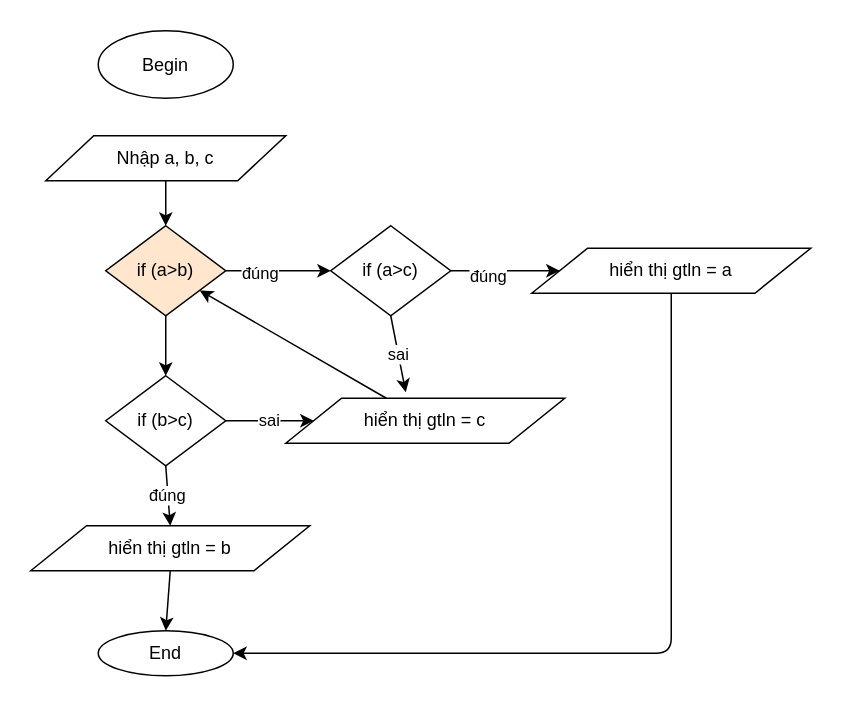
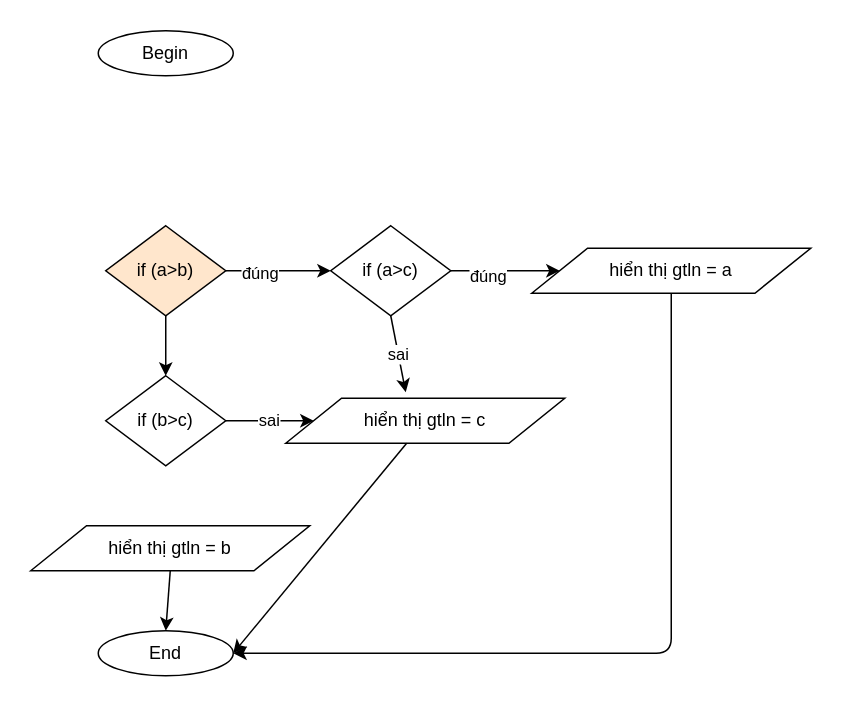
- <mxCell id="2" value="Begin" style="ellipse;whiteSpace=wrap;html=1;" parent="1" vertex="1"><mxGeometry x="65" y="20" width="90" height="45" as="geometry" /></mxCell>
+ <mxCell id="2" value="Begin" style="ellipse;whiteSpace=wrap;html=1;" parent="1" vertex="1"><mxGeometry x="65" y="20" width="90" height="30" as="geometry" /></mxCell>
- <mxCell id="3" value="Nhập a, b, c" style="shape=parallelogram;perimeter=parallelogramPerimeter;whiteSpace=wrap;html=1;" parent="1" vertex="1"><mxGeometry x="30" y="90" width="160" height="30" as="geometry" /></mxCell>
- <mxCell id="11" value="" style="endArrow=classic;html=1;exitX=0.5;exitY=1;exitDx=0;exitDy=0;entryX=0.5;entryY=0;entryDx=0;entryDy=0;" parent="1" source="3" target="4" edge="1"><mxGeometry width="50" height="50" relative="1" as="geometry"><mxPoint x="150" y="165" as="sourcePoint" /><mxPoint x="200" y="115" as="targetPoint" /></mxGeometry></mxCell>
- <mxCell id="22" value="" style="endArrow=classic;html=1;" parent="1" source="8" target="4" edge="1"><mxGeometry width="50" height="50" relative="1" as="geometry"><mxPoint x="330" y="280" as="sourcePoint" /><mxPoint x="380" y="230" as="targetPoint" /></mxGeometry></mxCell>
+ <mxCell id="22" value="" style="endArrow=classic;html=1;entryX=1;entryY=0.5;entryDx=0;entryDy=0;" parent="1" source="8" target="10" edge="1"><mxGeometry width="50" height="50" relative="1" as="geometry"><mxPoint x="330" y="280" as="sourcePoint" /><mxPoint x="380" y="230" as="targetPoint" /></mxGeometry></mxCell>
- <mxCell id="17" value="đúng" style="endArrow=classic;html=1;exitX=0.5;exitY=1;exitDx=0;exitDy=0;entryX=0.5;entryY=0;entryDx=0;entryDy=0;" parent="1" source="6" target="9" edge="1"><mxGeometry width="50" height="50" relative="1" as="geometry"><mxPoint x="120" y="340" as="sourcePoint" /><mxPoint x="170" y="290" as="targetPoint" /></mxGeometry></mxCell>
